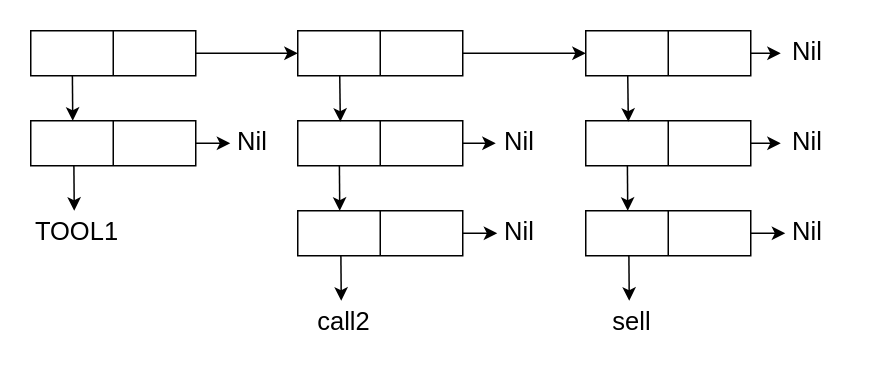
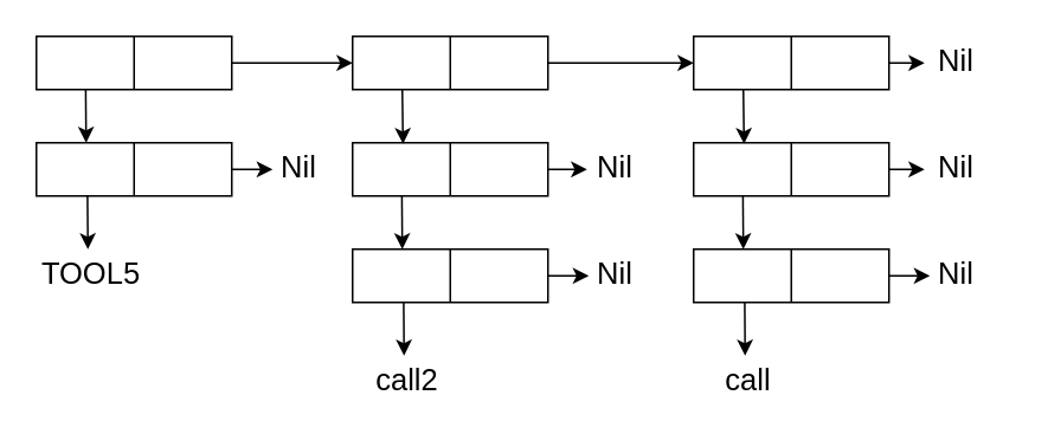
- <mxCell id="12" value="&lt;font style=&quot;font-size: 17px;&quot;&gt;TOOL1&lt;/font&gt;" style="text;html=1;strokeColor=none;fillColor=none;align=center;verticalAlign=middle;whiteSpace=wrap;rounded=0;" parent="1" vertex="1"><mxGeometry x="21" y="140" width="60" height="30" as="geometry" /></mxCell>
+ <mxCell id="12" value="&lt;font style=&quot;font-size: 17px;&quot;&gt;TOOL5&lt;/font&gt;" style="text;html=1;strokeColor=none;fillColor=none;align=center;verticalAlign=middle;whiteSpace=wrap;rounded=0;" parent="1" vertex="1"><mxGeometry x="21" y="140" width="60" height="30" as="geometry" /></mxCell>
- <mxCell id="43" value="&lt;font style=&quot;font-size: 17px;&quot;&gt;sell&lt;/font&gt;" style="text;html=1;strokeColor=none;fillColor=none;align=center;verticalAlign=middle;whiteSpace=wrap;rounded=0;" parent="1" vertex="1"><mxGeometry x="391" y="200" width="60" height="30" as="geometry" /></mxCell>
+ <mxCell id="43" value="&lt;font style=&quot;font-size: 17px;&quot;&gt;call&lt;/font&gt;" style="text;html=1;strokeColor=none;fillColor=none;align=center;verticalAlign=middle;whiteSpace=wrap;rounded=0;" parent="1" vertex="1"><mxGeometry x="391" y="200" width="60" height="30" as="geometry" /></mxCell>
